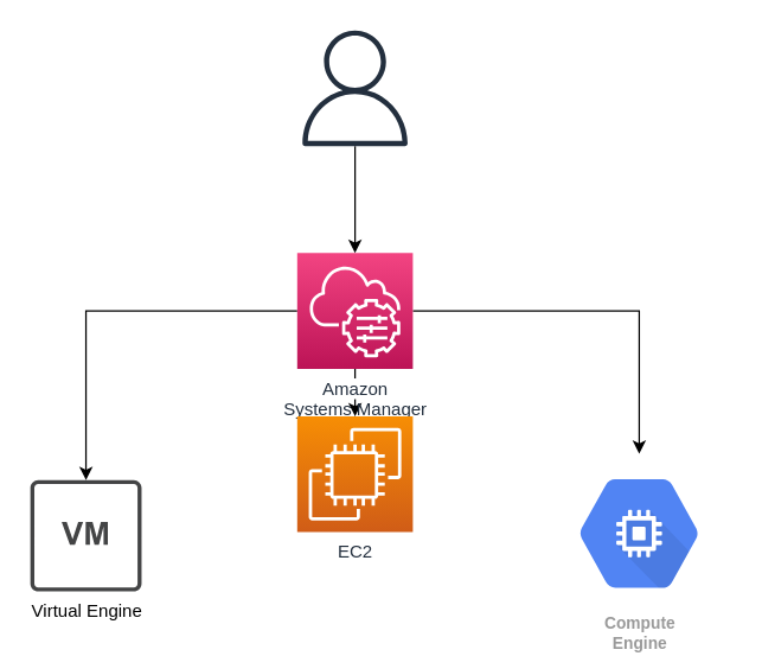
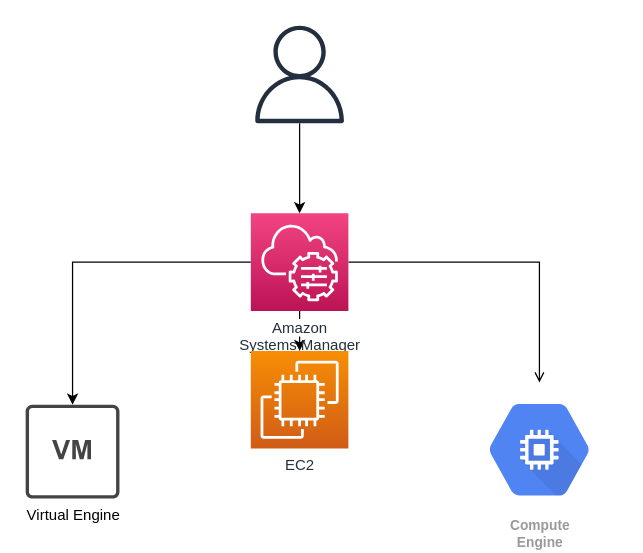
- <mxCell id="3" style="edgeStyle=orthogonalEdgeStyle;rounded=0;orthogonalLoop=1;jettySize=auto;html=1;" edge="1" parent="1" source="5" target="7"><mxGeometry relative="1" as="geometry" /></mxCell>
+ <mxCell id="3" style="edgeStyle=orthogonalEdgeStyle;rounded=0;orthogonalLoop=1;jettySize=auto;html=1;endArrow=open;" edge="1" parent="1" source="5" target="7"><mxGeometry relative="1" as="geometry" /></mxCell>
